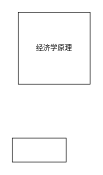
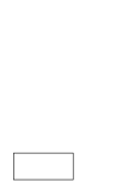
- <mxCell id="2" value="经济学原理" style="whiteSpace=wrap;html=1;aspect=fixed;" vertex="1" parent="1"><mxGeometry x="30" y="20" width="120" height="120" as="geometry" /></mxCell>
